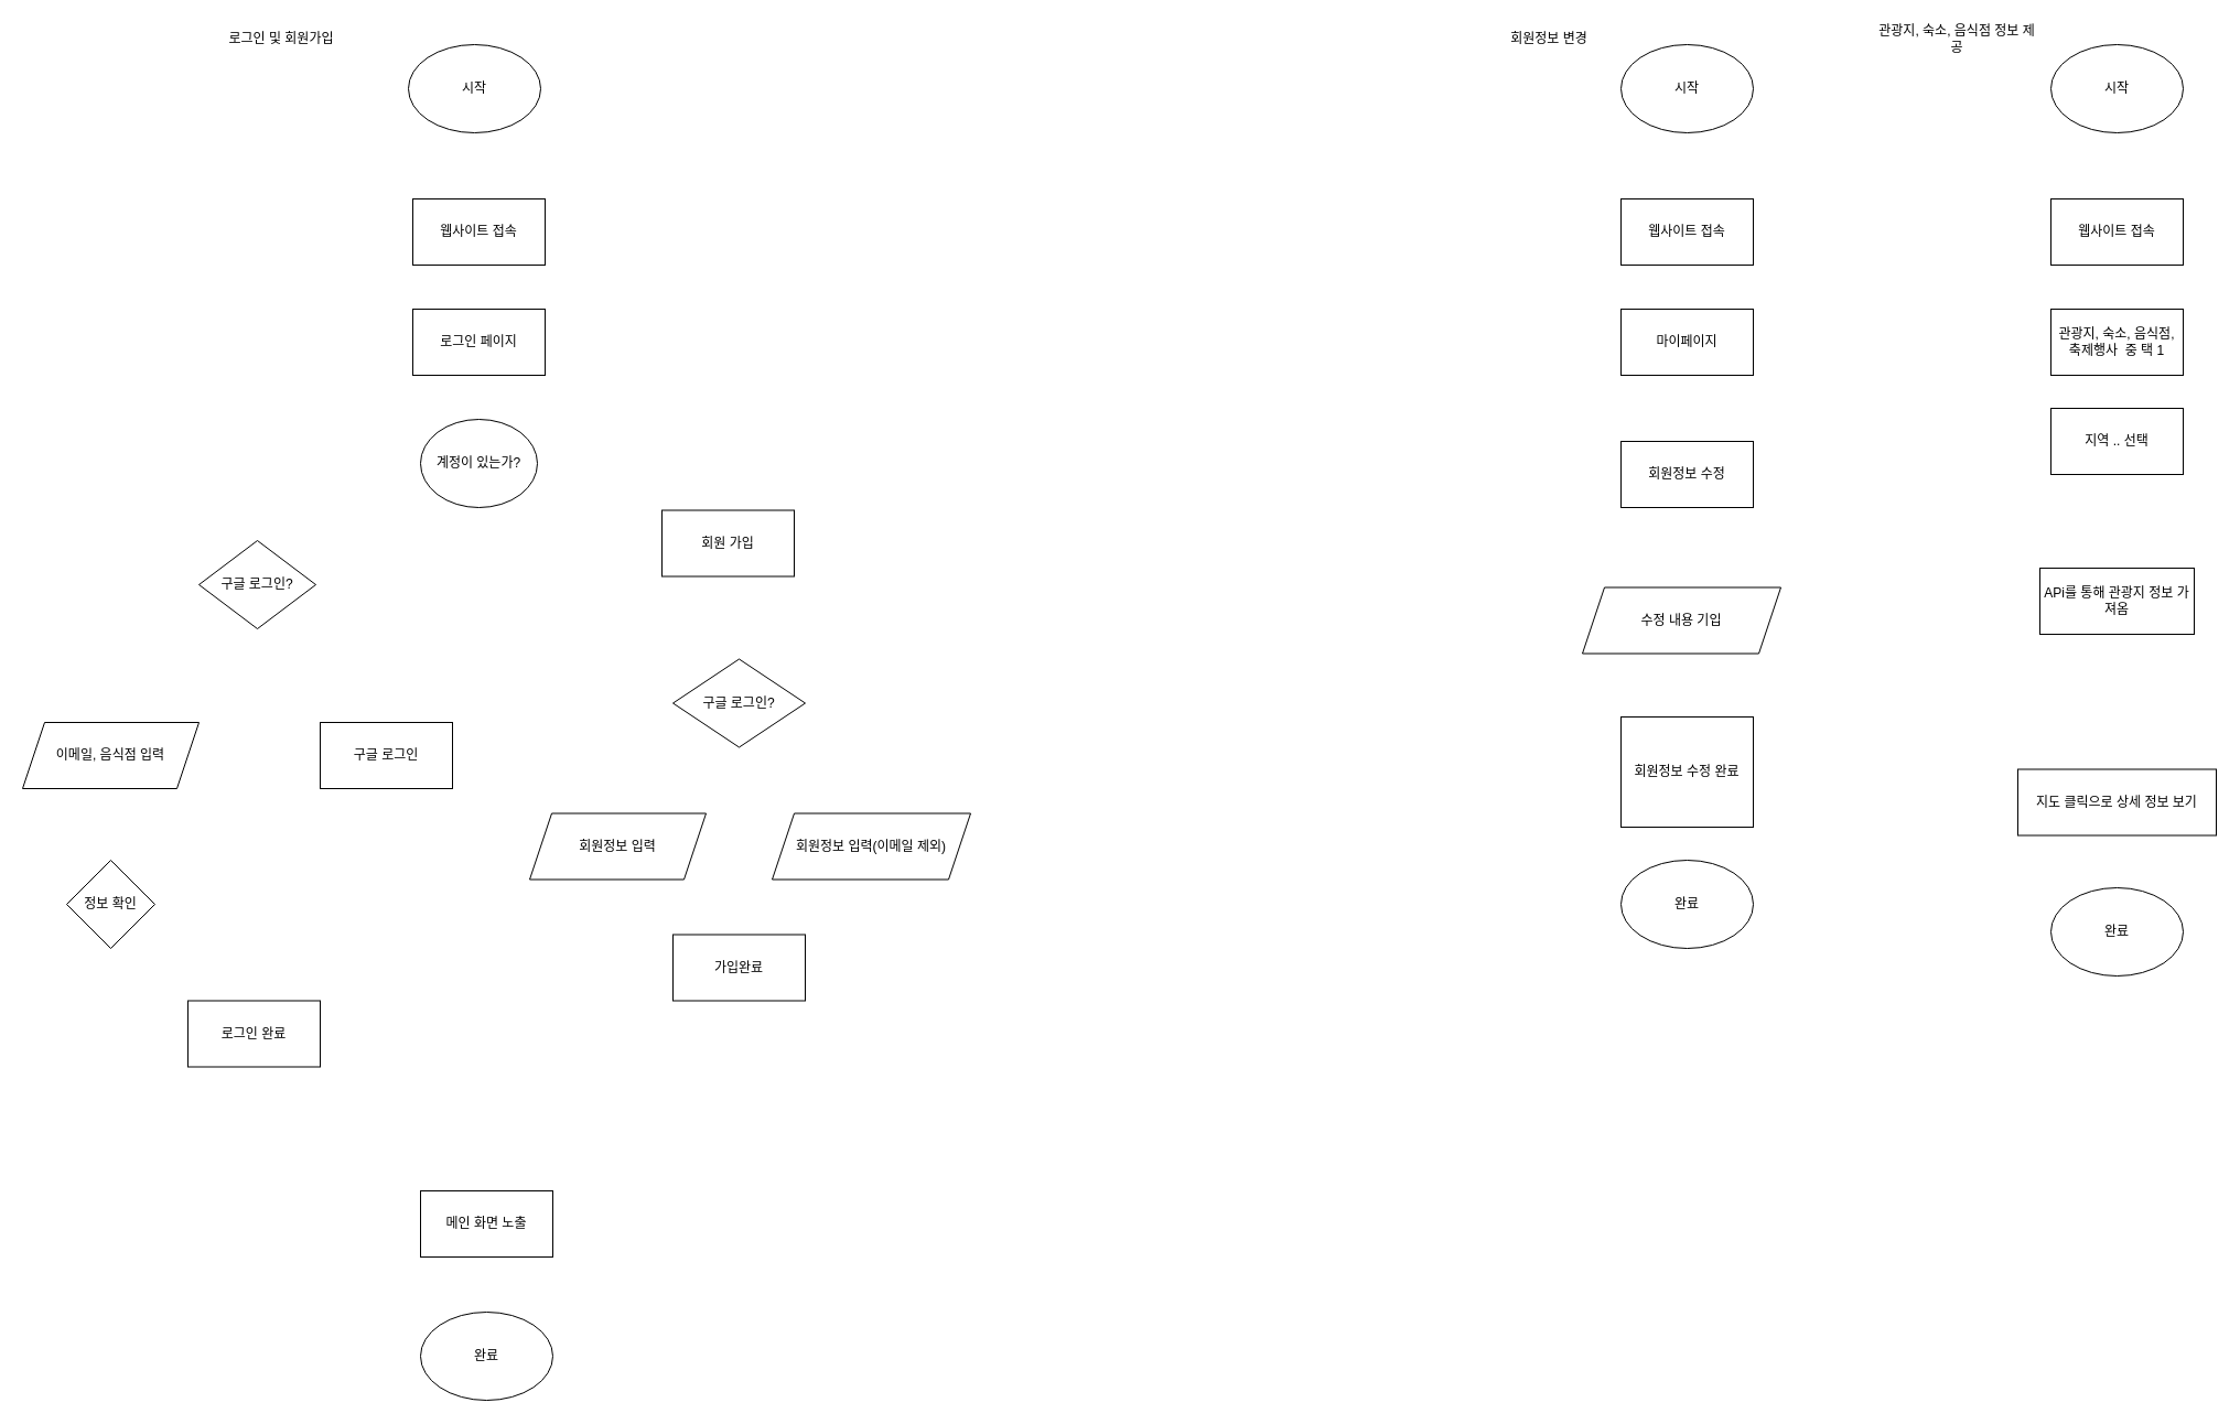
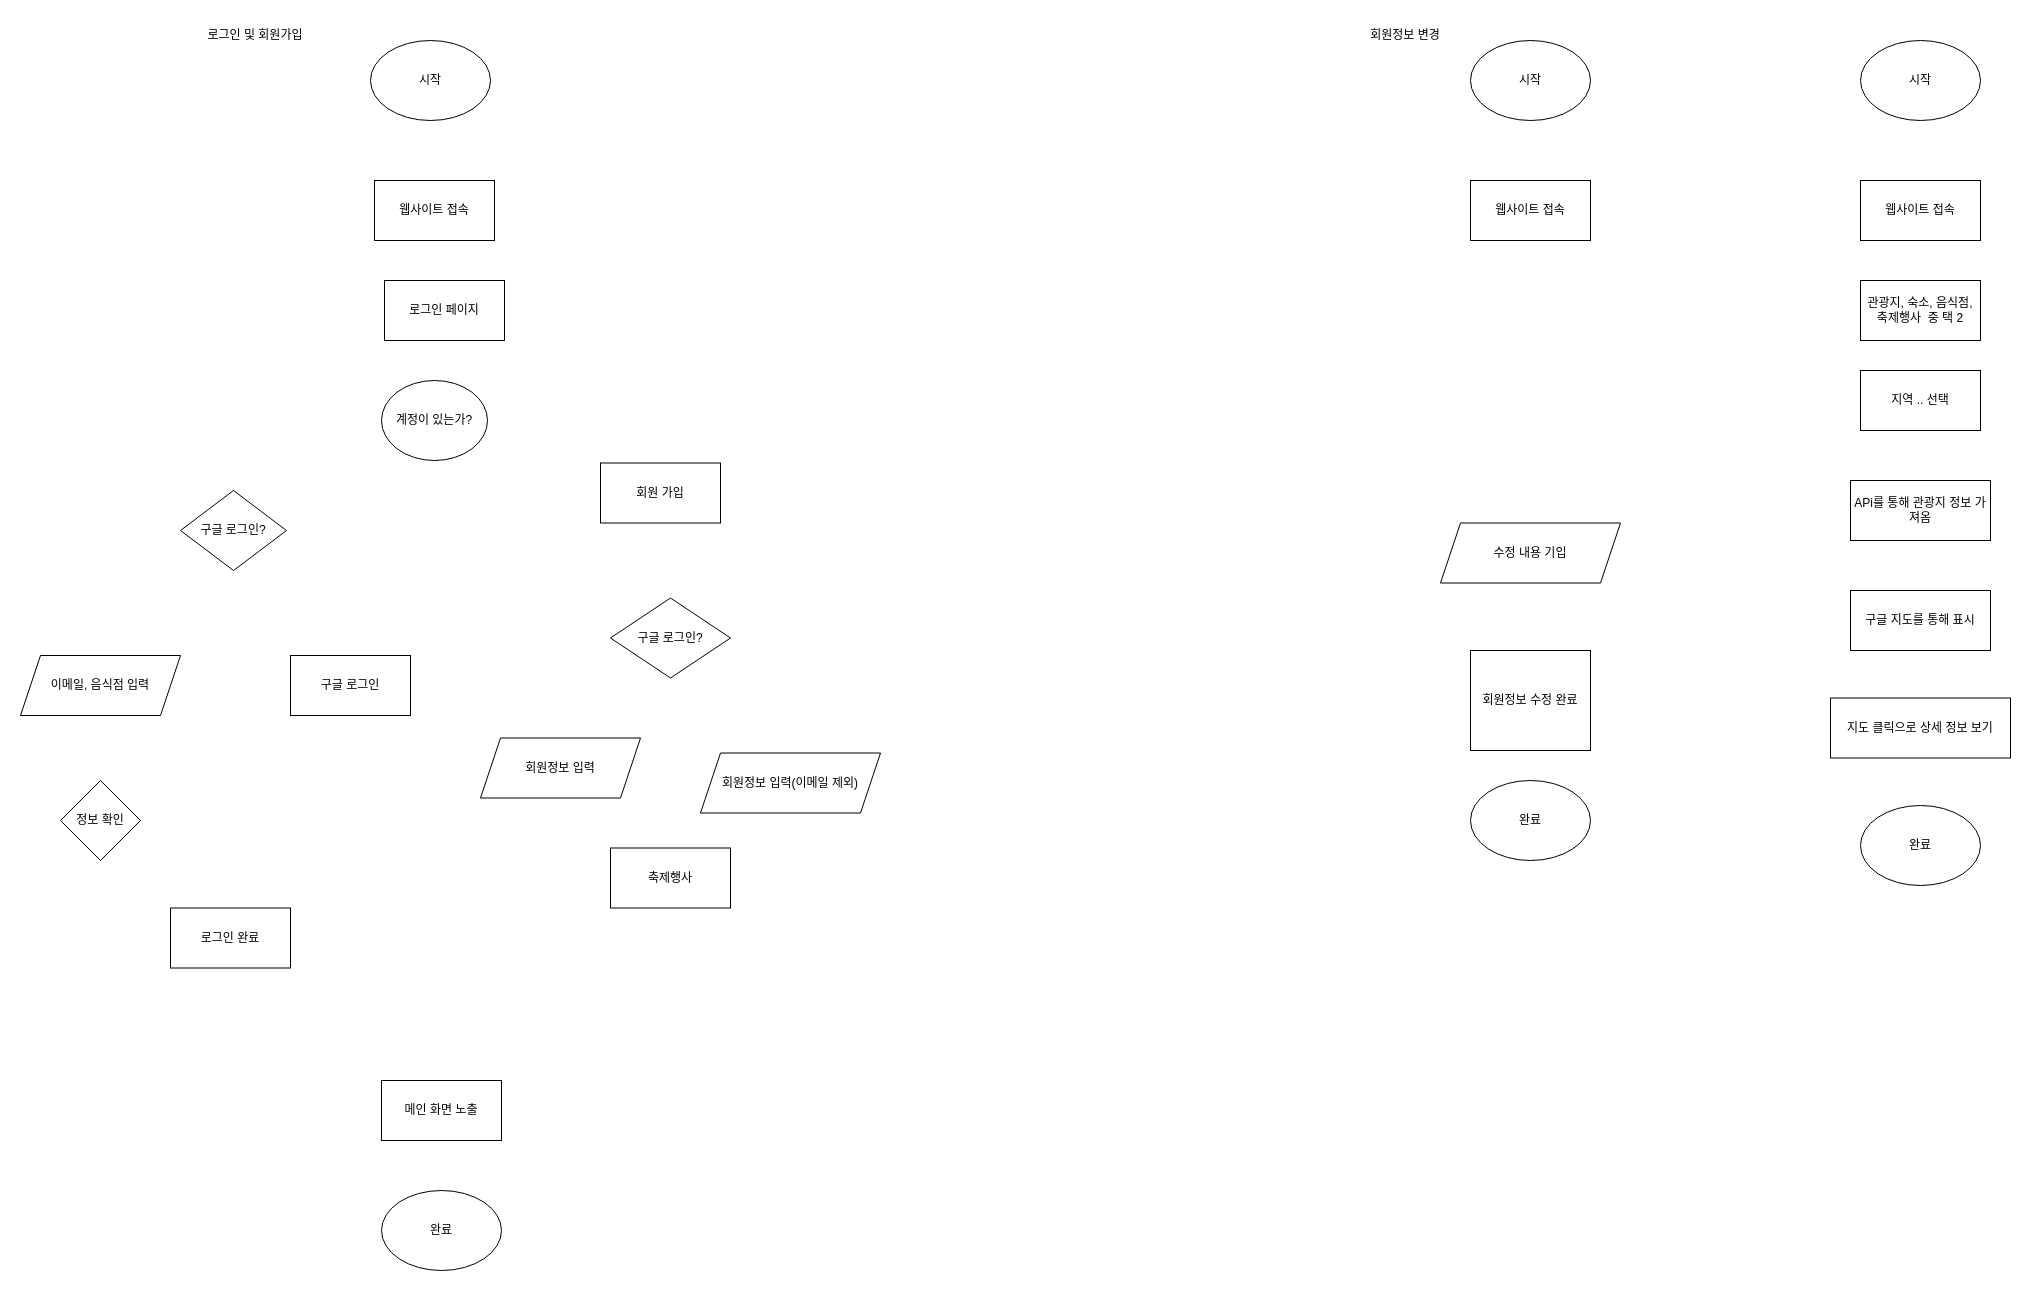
- <mxCell id="27" value="관광지, 숙소, 음식점 정보 제공" style="text;html=1;strokeColor=none;fillColor=none;align=center;verticalAlign=middle;whiteSpace=wrap;rounded=0;" parent="1" vertex="1"><mxGeometry x="1700" y="20" width="150" height="30" as="geometry" /></mxCell>
- <mxCell id="4" value="로그인 페이지" style="rounded=0;whiteSpace=wrap;html=1;" parent="1" vertex="1"><mxGeometry x="374" y="280" width="120" height="60" as="geometry" /></mxCell>
+ <mxCell id="4" value="로그인 페이지" style="rounded=0;whiteSpace=wrap;html=1;" parent="1" vertex="1"><mxGeometry x="384" y="280" width="120" height="60" as="geometry" /></mxCell>
- <mxCell id="19" value="마이페이지" style="rounded=0;whiteSpace=wrap;html=1;" parent="1" vertex="1"><mxGeometry x="1470" y="280" width="120" height="60" as="geometry" /></mxCell>
- <mxCell id="33" value="관광지, 숙소, 음식점, 축제행사&amp;nbsp; 중 택 1" style="rounded=0;whiteSpace=wrap;html=1;" parent="1" vertex="1"><mxGeometry x="1860" y="280" width="120" height="60" as="geometry" /></mxCell>
+ <mxCell id="33" value="관광지, 숙소, 음식점, 축제행사&amp;nbsp; 중 택 2" style="rounded=0;whiteSpace=wrap;html=1;" parent="1" vertex="1"><mxGeometry x="1860" y="280" width="120" height="60" as="geometry" /></mxCell>
- <mxCell id="20" value="회원정보 수정" style="rounded=0;whiteSpace=wrap;html=1;" parent="1" vertex="1"><mxGeometry x="1470" y="400" width="120" height="60" as="geometry" /></mxCell>
- <mxCell id="32" value="APi를 통해 관광지 정보 가져옴" style="rounded=0;whiteSpace=wrap;html=1;" parent="1" vertex="1"><mxGeometry x="1850" y="515" width="140" height="60" as="geometry" /></mxCell>
+ <mxCell id="32" value="APi를 통해 관광지 정보 가져옴" style="rounded=0;whiteSpace=wrap;html=1;" parent="1" vertex="1"><mxGeometry x="1850" y="480" width="140" height="60" as="geometry" /></mxCell>
- <mxCell id="21" value="수정 내용 기입" style="shape=parallelogram;perimeter=parallelogramPerimeter;whiteSpace=wrap;html=1;fixedSize=1;" parent="1" vertex="1"><mxGeometry x="1435" y="532.5" width="180" height="60" as="geometry" /></mxCell>
+ <mxCell id="21" value="수정 내용 기입" style="shape=parallelogram;perimeter=parallelogramPerimeter;whiteSpace=wrap;html=1;fixedSize=1;" parent="1" vertex="1"><mxGeometry x="1440" y="522.5" width="180" height="60" as="geometry" /></mxCell>
+ <mxCell id="30" value="구글 지도를 통해 표시" style="rounded=0;whiteSpace=wrap;html=1;" parent="1" vertex="1"><mxGeometry x="1850" y="590" width="140" height="60" as="geometry" /></mxCell>
- <mxCell id="10" value="회원정보 입력(이메일 제외)" style="shape=parallelogram;perimeter=parallelogramPerimeter;whiteSpace=wrap;html=1;fixedSize=1;" parent="1" vertex="1"><mxGeometry x="700" y="737.5" width="180" height="60" as="geometry" /></mxCell>
+ <mxCell id="10" value="회원정보 입력(이메일 제외)" style="shape=parallelogram;perimeter=parallelogramPerimeter;whiteSpace=wrap;html=1;fixedSize=1;" parent="1" vertex="1"><mxGeometry x="700" y="752.5" width="180" height="60" as="geometry" /></mxCell>
- <mxCell id="9" value="가입완료" style="rounded=0;whiteSpace=wrap;html=1;" parent="1" vertex="1"><mxGeometry x="610" y="847.5" width="120" height="60" as="geometry" /></mxCell>
+ <mxCell id="9" value="축제행사" style="rounded=0;whiteSpace=wrap;html=1;" parent="1" vertex="1"><mxGeometry x="610" y="847.5" width="120" height="60" as="geometry" /></mxCell>
